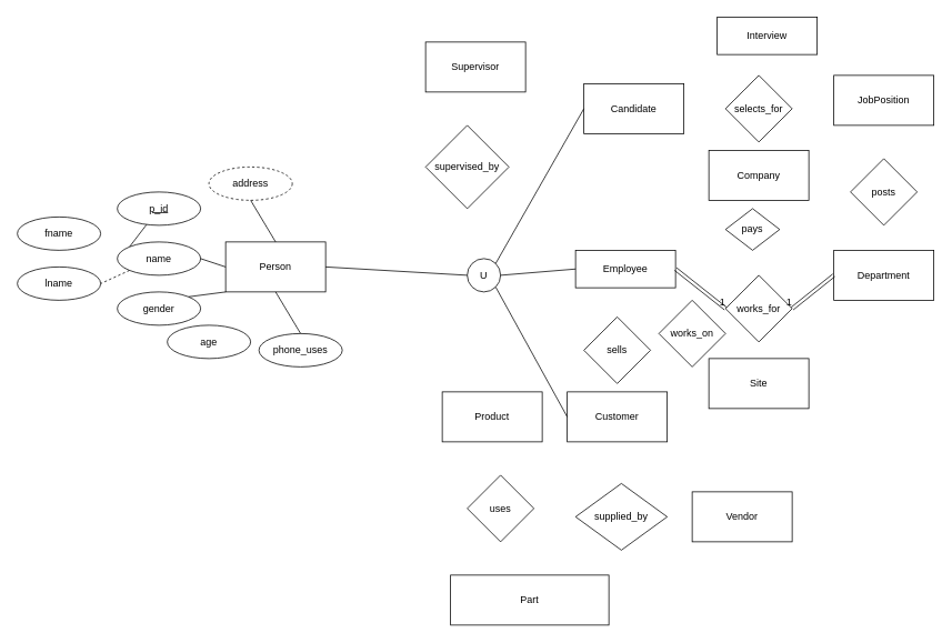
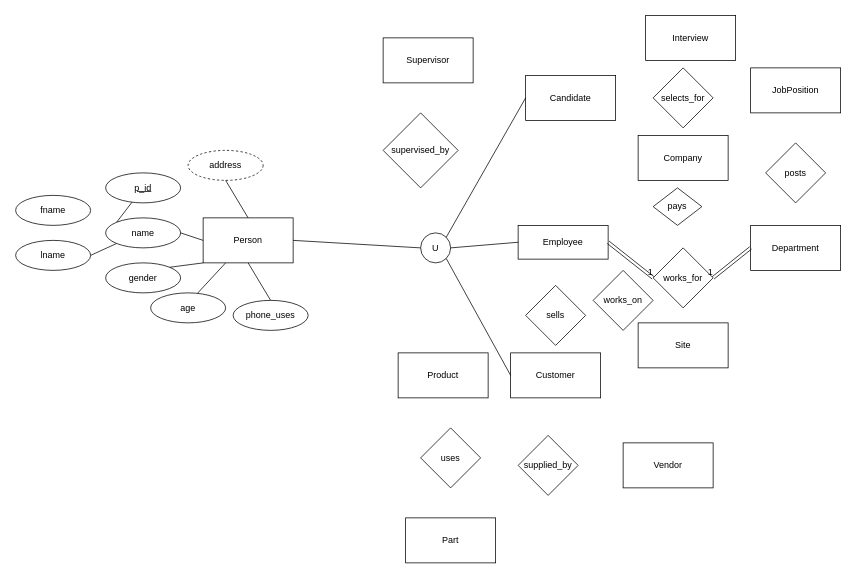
- <mxCell id="10" value="Interview" style="rounded=0;whiteSpace=wrap;html=1;fontFamily=Helvetica;fontSize=12;fontColor=default;align=center;strokeColor=default;fillColor=default;" parent="1" vertex="1"><mxGeometry x="860" y="20" width="120" height="45" as="geometry" /></mxCell>
+ <mxCell id="10" value="Interview" style="rounded=0;whiteSpace=wrap;html=1;fontFamily=Helvetica;fontSize=12;fontColor=default;align=center;strokeColor=default;fillColor=default;" parent="1" vertex="1"><mxGeometry x="860" y="20" width="120" height="60" as="geometry" /></mxCell>
- <mxCell id="47" value="" style="endArrow=none;html=1;rounded=0;exitX=0;exitY=1;exitDx=0;exitDy=0;entryX=1;entryY=0.5;entryDx=0;entryDy=0;dashed=1;" edge="1" parent="1" source="35" target="36"><mxGeometry relative="1" as="geometry"><mxPoint x="720" y="390" as="sourcePoint" /><mxPoint x="880" y="390" as="targetPoint" /></mxGeometry></mxCell>
+ <mxCell id="47" value="" style="endArrow=none;html=1;rounded=0;exitX=0;exitY=1;exitDx=0;exitDy=0;entryX=1;entryY=0.5;entryDx=0;entryDy=0;" edge="1" parent="1" source="35" target="36"><mxGeometry relative="1" as="geometry"><mxPoint x="720" y="390" as="sourcePoint" /><mxPoint x="880" y="390" as="targetPoint" /></mxGeometry></mxCell>
+ <mxCell id="44" value="" style="endArrow=none;html=1;rounded=0;exitX=0.25;exitY=1;exitDx=0;exitDy=0;entryX=0.627;entryY=0.008;entryDx=0;entryDy=0;entryPerimeter=0;" edge="1" parent="1" source="5" target="38"><mxGeometry relative="1" as="geometry"><mxPoint x="720" y="390" as="sourcePoint" /><mxPoint x="880" y="390" as="targetPoint" /></mxGeometry></mxCell>
- <mxCell id="22" value="&lt;div&gt;supplied_by&lt;/div&gt;" style="rhombus;whiteSpace=wrap;html=1;" parent="1" vertex="1"><mxGeometry x="690" y="580" width="110" height="80" as="geometry" /></mxCell>
+ <mxCell id="22" value="&lt;div&gt;supplied_by&lt;/div&gt;" style="rhombus;whiteSpace=wrap;html=1;" parent="1" vertex="1"><mxGeometry x="690" y="580" width="80" height="80" as="geometry" /></mxCell>
- <mxCell id="13" value="Part" style="rounded=0;whiteSpace=wrap;html=1;" parent="1" vertex="1"><mxGeometry x="540" y="690" width="190" height="60" as="geometry" /></mxCell>
+ <mxCell id="13" value="Part" style="rounded=0;whiteSpace=wrap;html=1;" parent="1" vertex="1"><mxGeometry x="540" y="690" width="120" height="60" as="geometry" /></mxCell>
